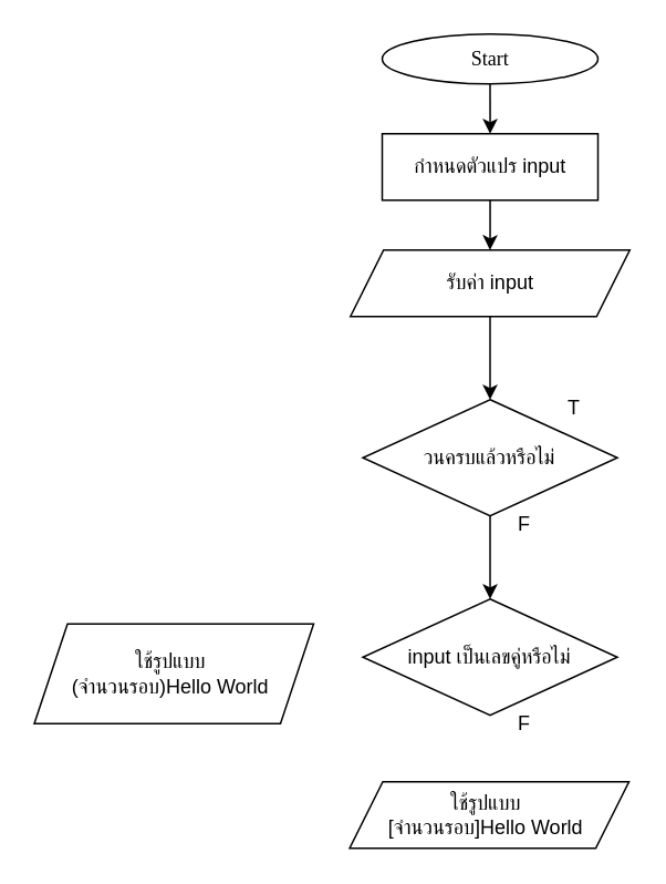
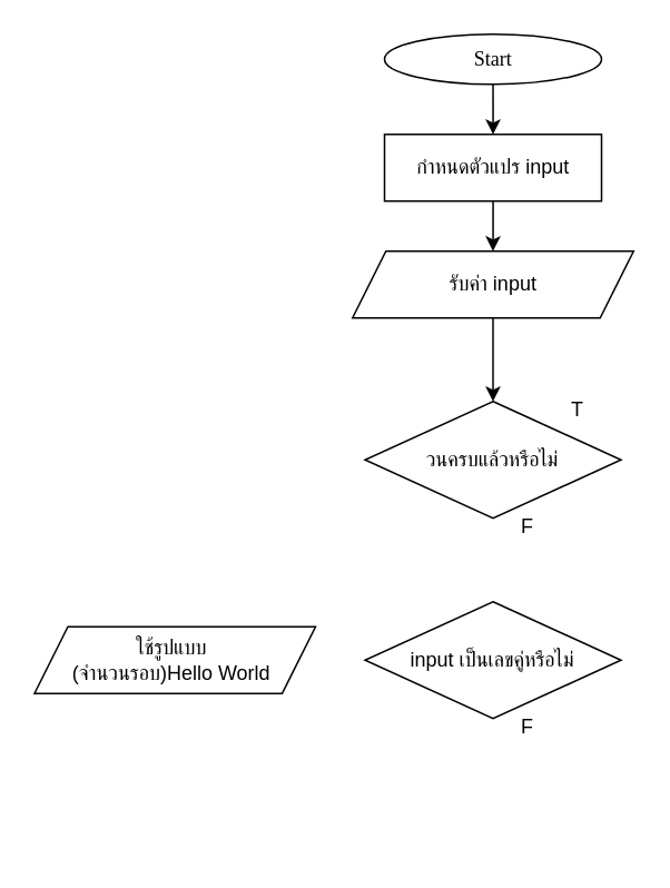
- <mxCell id="9" value="" style="edgeStyle=orthogonalEdgeStyle;rounded=0;orthogonalLoop=1;jettySize=auto;html=1;" edge="1" parent="1" source="10" target="8"><mxGeometry relative="1" as="geometry" /></mxCell>
- <mxCell id="15" value="ใช้รูปแบบ&amp;nbsp;&lt;div&gt;(จำนวนรอบ)Hello World&amp;nbsp;&lt;/div&gt;" style="shape=parallelogram;perimeter=parallelogramPerimeter;whiteSpace=wrap;html=1;fixedSize=1;" vertex="1" parent="1"><mxGeometry x="20" y="375" width="168.34" height="60" as="geometry" /></mxCell>
+ <mxCell id="15" value="ใช้รูปแบบ&amp;nbsp;&lt;div&gt;(จำนวนรอบ)Hello World&amp;nbsp;&lt;/div&gt;" style="shape=parallelogram;perimeter=parallelogramPerimeter;whiteSpace=wrap;html=1;fixedSize=1;" vertex="1" parent="1"><mxGeometry x="20" y="375" width="168.34" height="40" as="geometry" /></mxCell>
- <mxCell id="14" value="ใช้รูปแบบ&amp;nbsp;&lt;div&gt;[จำนวนรอบ]Hello World&amp;nbsp;&lt;/div&gt;" style="shape=parallelogram;perimeter=parallelogramPerimeter;whiteSpace=wrap;html=1;fixedSize=1;" vertex="1" parent="1"><mxGeometry x="210" y="470" width="168.34" height="40" as="geometry" /></mxCell>
